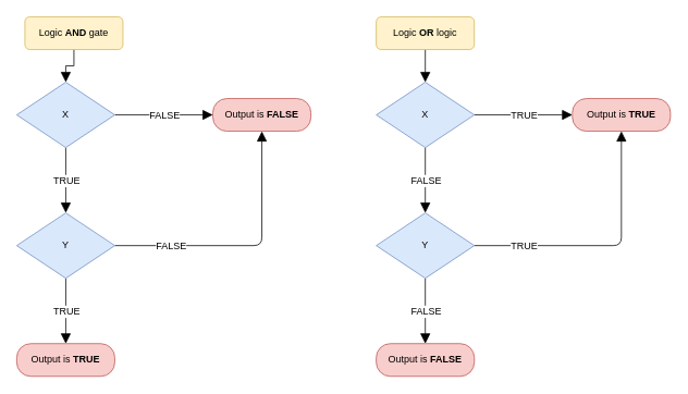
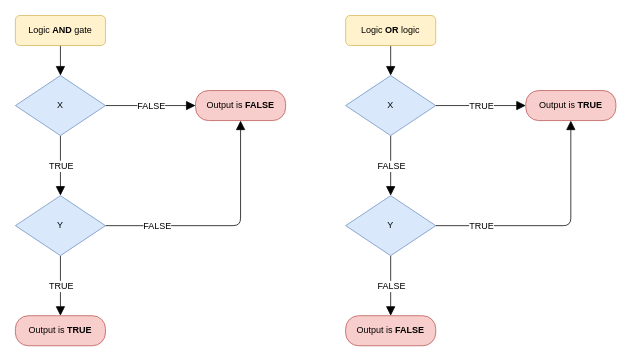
- <mxCell id="9" value="Logic &lt;b&gt;AND&lt;/b&gt; gate" style="rounded=1;whiteSpace=wrap;html=1;fontSize=12;align=center;fillColor=#fff2cc;strokeColor=#d6b656;" vertex="1" parent="1"><mxGeometry x="30" y="20" width="120" height="40" as="geometry" /></mxCell>
+ <mxCell id="9" value="Logic &lt;b&gt;AND&lt;/b&gt; gate" style="rounded=1;whiteSpace=wrap;html=1;fontSize=12;align=center;fillColor=#fff2cc;strokeColor=#d6b656;" vertex="1" parent="1"><mxGeometry x="20" y="20" width="120" height="40" as="geometry" /></mxCell>
